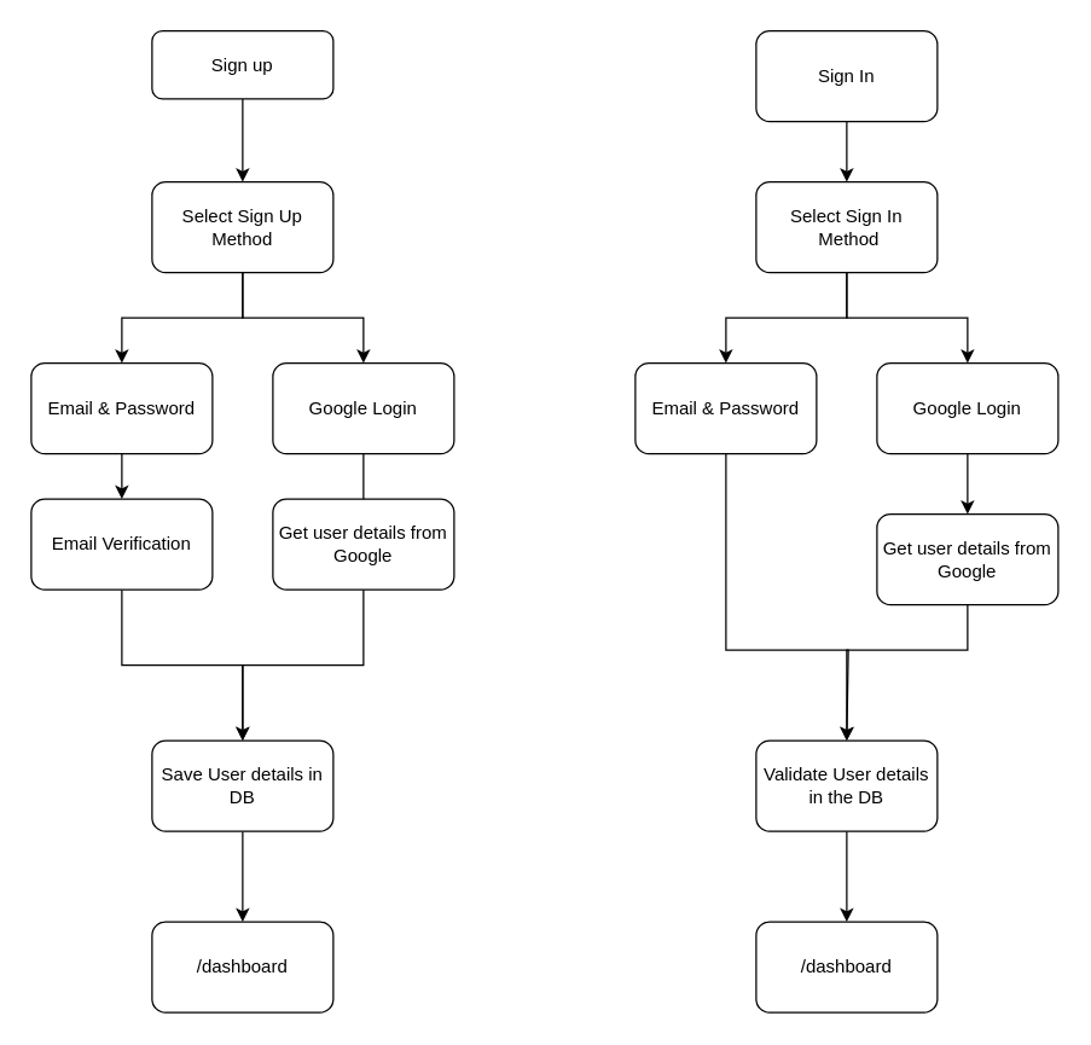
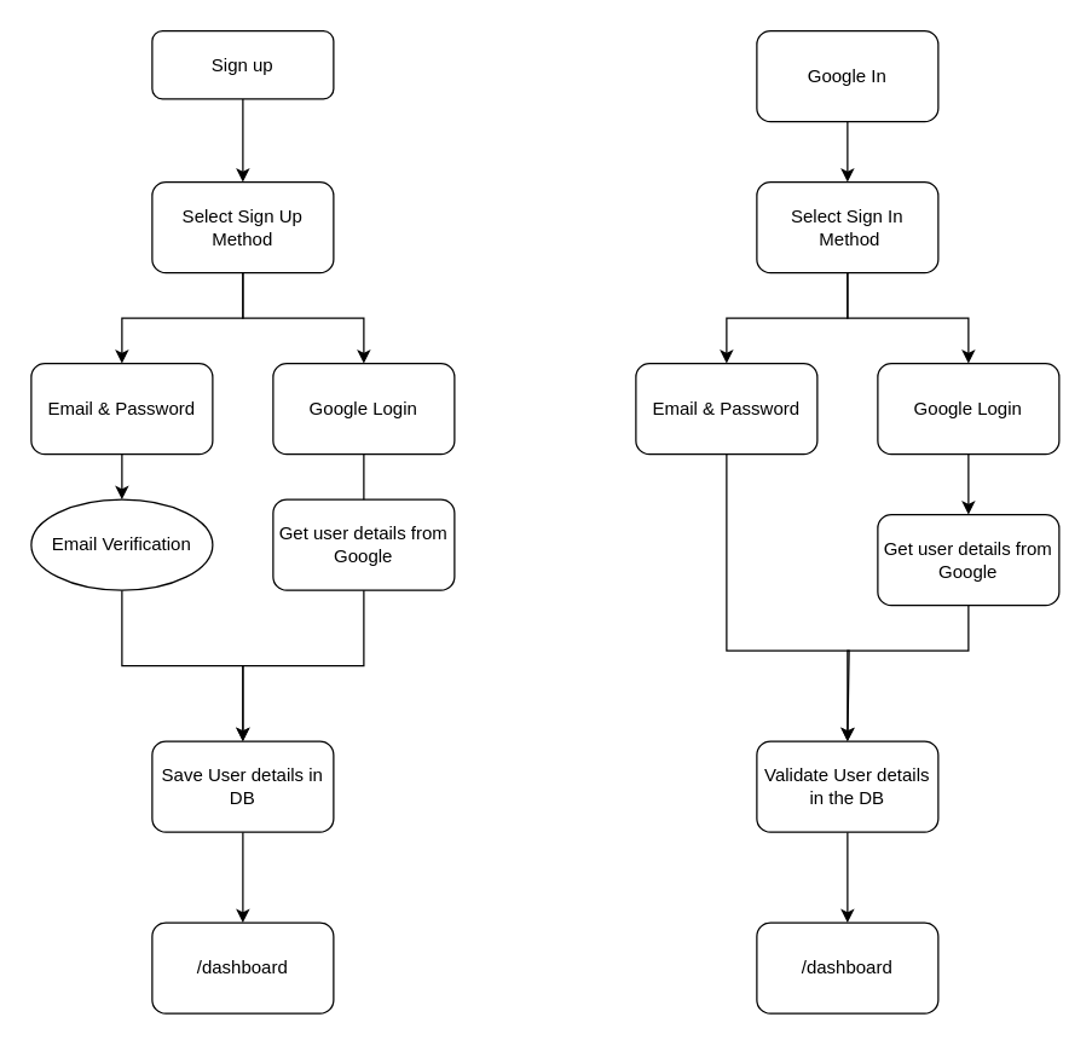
- <mxCell id="18" value="Sign In" style="rounded=1;whiteSpace=wrap;html=1;" vertex="1" parent="1"><mxGeometry x="500" y="20" width="120" height="60" as="geometry" /></mxCell>
+ <mxCell id="18" value="Google In" style="rounded=1;whiteSpace=wrap;html=1;" vertex="1" parent="1"><mxGeometry x="500" y="20" width="120" height="60" as="geometry" /></mxCell>
- <mxCell id="16" value="Email Verification" style="whiteSpace=wrap;html=1;rounded=1;" vertex="1" parent="1"><mxGeometry x="20" y="330" width="120" height="60" as="geometry" /></mxCell>
+ <mxCell id="16" value="Email Verification" style="ellipse;whiteSpace=wrap;html=1;" vertex="1" parent="1"><mxGeometry x="20" y="330" width="120" height="60" as="geometry" /></mxCell>
